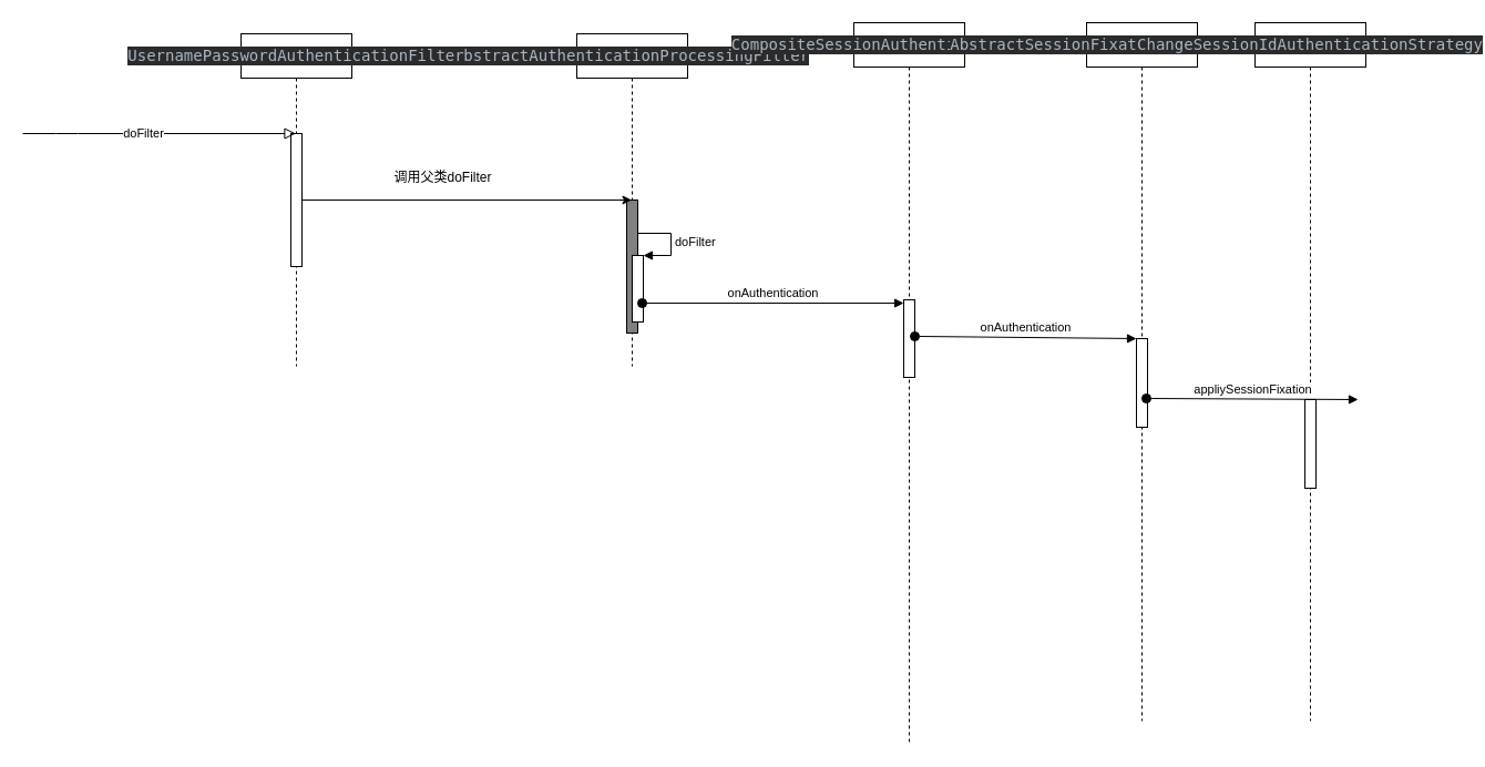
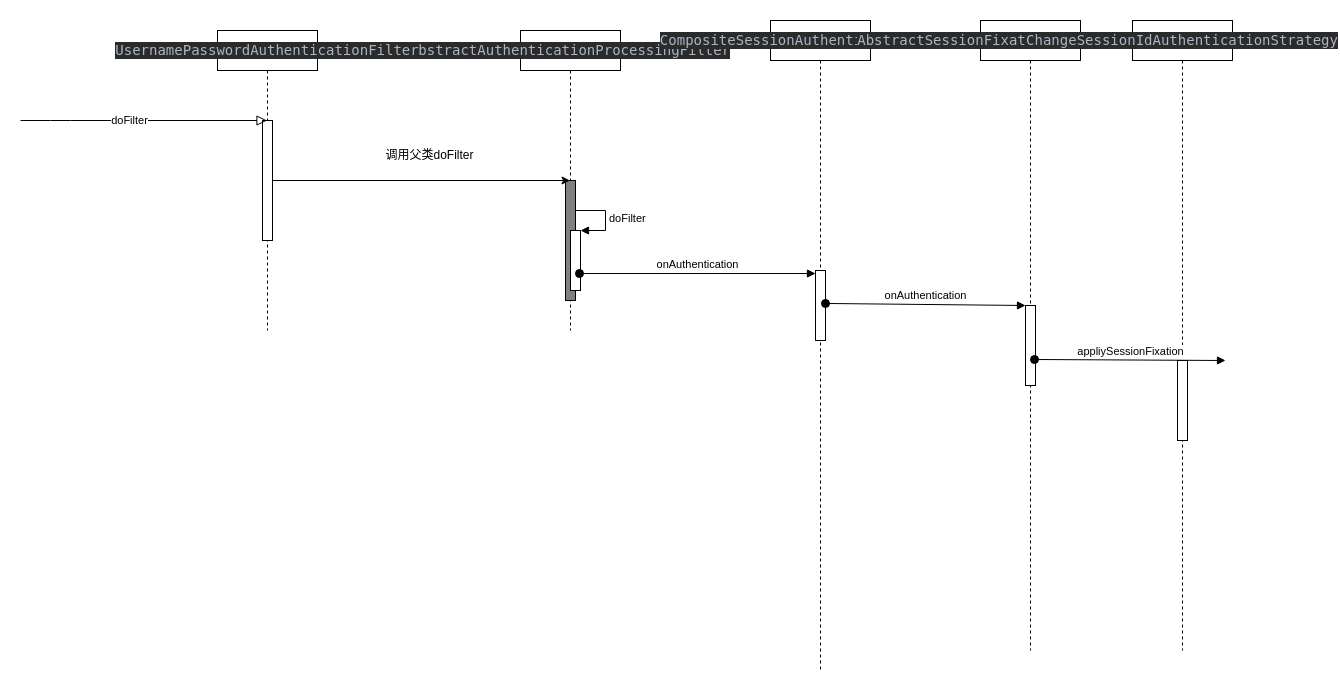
- <mxCell id="11" value="调用父类doFilter" style="text;html=1;align=center;verticalAlign=middle;resizable=0;points=[];autosize=1;strokeColor=none;fillColor=none;" parent="1" vertex="1"><mxGeometry x="349" y="150" width="100" height="20" as="geometry" /></mxCell>
+ <mxCell id="11" value="调用父类doFilter" style="text;html=1;align=center;verticalAlign=middle;resizable=0;points=[];autosize=1;strokeColor=none;fillColor=none;" parent="1" vertex="1"><mxGeometry x="379" y="145" width="100" height="20" as="geometry" /></mxCell>
